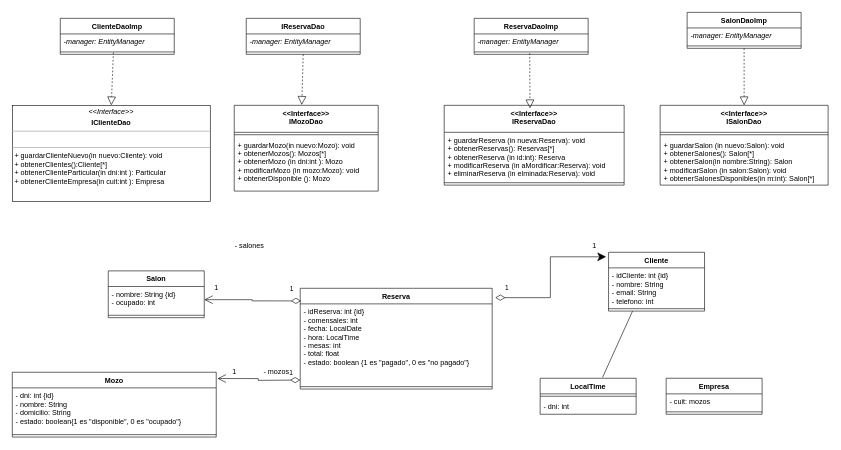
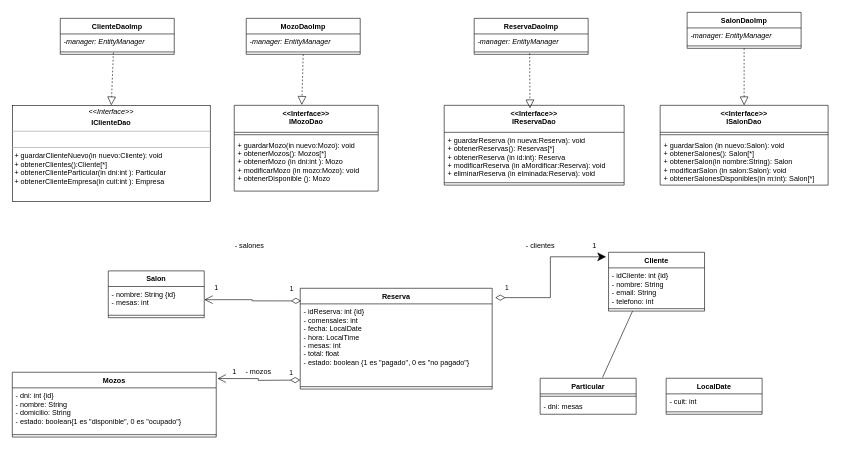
- <mxCell id="36" value="IReservaDao" style="swimlane;fontStyle=1;align=center;verticalAlign=top;childLayout=stackLayout;horizontal=1;startSize=26;horizontalStack=0;resizeParent=1;resizeParentMax=0;resizeLast=0;collapsible=1;marginBottom=0;" vertex="1" parent="1"><mxGeometry x="410" y="30" width="190" height="60" as="geometry" /></mxCell>
+ <mxCell id="36" value="MozoDaoImp" style="swimlane;fontStyle=1;align=center;verticalAlign=top;childLayout=stackLayout;horizontal=1;startSize=26;horizontalStack=0;resizeParent=1;resizeParentMax=0;resizeLast=0;collapsible=1;marginBottom=0;" vertex="1" parent="1"><mxGeometry x="410" y="30" width="190" height="60" as="geometry" /></mxCell>
+ <mxCell id="55" value="- clientes" style="text;html=1;align=center;verticalAlign=middle;resizable=0;points=[];autosize=1;strokeColor=none;fillColor=none;" vertex="1" parent="1"><mxGeometry x="865" y="400" width="70" height="20" as="geometry" /></mxCell>
- <mxCell id="19" value="- nombre: String {id}&#10;- ocupado: int &#10;" style="text;strokeColor=none;fillColor=none;align=left;verticalAlign=top;spacingLeft=4;spacingRight=4;overflow=hidden;rotatable=0;points=[[0,0.5],[1,0.5]];portConstraint=eastwest;" parent="18" vertex="1"><mxGeometry y="26" width="160" height="44" as="geometry" /></mxCell>
+ <mxCell id="19" value="- nombre: String {id}&#10;- mesas: int &#10;" style="text;strokeColor=none;fillColor=none;align=left;verticalAlign=top;spacingLeft=4;spacingRight=4;overflow=hidden;rotatable=0;points=[[0,0.5],[1,0.5]];portConstraint=eastwest;" parent="18" vertex="1"><mxGeometry y="26" width="160" height="44" as="geometry" /></mxCell>
- <mxCell id="54" value="- mozos" style="text;html=1;align=center;verticalAlign=middle;resizable=0;points=[];autosize=1;strokeColor=none;fillColor=none;" vertex="1" parent="1"><mxGeometry x="430" y="610" width="60" height="20" as="geometry" /></mxCell>
+ <mxCell id="54" value="- mozos" style="text;html=1;align=center;verticalAlign=middle;resizable=0;points=[];autosize=1;strokeColor=none;fillColor=none;" vertex="1" parent="1"><mxGeometry x="400" y="610" width="60" height="20" as="geometry" /></mxCell>
- <mxCell id="15" value="Mozo" style="swimlane;fontStyle=1;align=center;verticalAlign=top;childLayout=stackLayout;horizontal=1;startSize=26;horizontalStack=0;resizeParent=1;resizeParentMax=0;resizeLast=0;collapsible=1;marginBottom=0;" parent="1" vertex="1"><mxGeometry x="20" y="620" width="340" height="108" as="geometry" /></mxCell>
+ <mxCell id="15" value="Mozos" style="swimlane;fontStyle=1;align=center;verticalAlign=top;childLayout=stackLayout;horizontal=1;startSize=26;horizontalStack=0;resizeParent=1;resizeParentMax=0;resizeLast=0;collapsible=1;marginBottom=0;" parent="1" vertex="1"><mxGeometry x="20" y="620" width="340" height="108" as="geometry" /></mxCell>
- <mxCell id="5" value="LocalTime" style="swimlane;fontStyle=1;align=center;verticalAlign=top;childLayout=stackLayout;horizontal=1;startSize=26;horizontalStack=0;resizeParent=1;resizeParentMax=0;resizeLast=0;collapsible=1;marginBottom=0;" parent="1" vertex="1"><mxGeometry x="900" y="630" width="160" height="60" as="geometry" /></mxCell>
+ <mxCell id="5" value="Particular" style="swimlane;fontStyle=1;align=center;verticalAlign=top;childLayout=stackLayout;horizontal=1;startSize=26;horizontalStack=0;resizeParent=1;resizeParentMax=0;resizeLast=0;collapsible=1;marginBottom=0;" parent="1" vertex="1"><mxGeometry x="900" y="630" width="160" height="60" as="geometry" /></mxCell>
- <mxCell id="8" value="Empresa" style="swimlane;fontStyle=1;align=center;verticalAlign=top;childLayout=stackLayout;horizontal=1;startSize=26;horizontalStack=0;resizeParent=1;resizeParentMax=0;resizeLast=0;collapsible=1;marginBottom=0;" parent="1" vertex="1"><mxGeometry x="1110" y="630" width="160" height="60" as="geometry" /></mxCell>
+ <mxCell id="8" value="LocalDate" style="swimlane;fontStyle=1;align=center;verticalAlign=top;childLayout=stackLayout;horizontal=1;startSize=26;horizontalStack=0;resizeParent=1;resizeParentMax=0;resizeLast=0;collapsible=1;marginBottom=0;" parent="1" vertex="1"><mxGeometry x="1110" y="630" width="160" height="60" as="geometry" /></mxCell>
- <mxCell id="9" value="- cuit: mozos" style="text;strokeColor=none;fillColor=none;align=left;verticalAlign=top;spacingLeft=4;spacingRight=4;overflow=hidden;rotatable=0;points=[[0,0.5],[1,0.5]];portConstraint=eastwest;" parent="8" vertex="1"><mxGeometry y="26" width="160" height="26" as="geometry" /></mxCell>
+ <mxCell id="9" value="- cuit: int" style="text;strokeColor=none;fillColor=none;align=left;verticalAlign=top;spacingLeft=4;spacingRight=4;overflow=hidden;rotatable=0;points=[[0,0.5],[1,0.5]];portConstraint=eastwest;" parent="8" vertex="1"><mxGeometry y="26" width="160" height="26" as="geometry" /></mxCell>
- <mxCell id="7" value="- dni: int" style="text;strokeColor=none;fillColor=none;align=left;verticalAlign=top;spacingLeft=4;spacingRight=4;overflow=hidden;rotatable=0;points=[[0,0.5],[1,0.5]];portConstraint=eastwest;" parent="5" vertex="1"><mxGeometry y="34" width="160" height="26" as="geometry" /></mxCell>
+ <mxCell id="7" value="- dni: mesas" style="text;strokeColor=none;fillColor=none;align=left;verticalAlign=top;spacingLeft=4;spacingRight=4;overflow=hidden;rotatable=0;points=[[0,0.5],[1,0.5]];portConstraint=eastwest;" parent="5" vertex="1"><mxGeometry y="34" width="160" height="26" as="geometry" /></mxCell>
